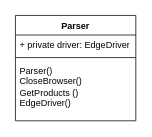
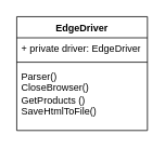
- <mxCell id="2" value="Parser" style="swimlane;fontStyle=1;align=center;verticalAlign=top;childLayout=stackLayout;horizontal=1;startSize=26;horizontalStack=0;resizeParent=1;resizeParentMax=0;resizeLast=0;collapsible=1;marginBottom=0;whiteSpace=wrap;html=1;" vertex="1" parent="1"><mxGeometry x="20" y="20" width="160" height="140" as="geometry" /></mxCell>
+ <mxCell id="2" value="EdgeDriver" style="swimlane;fontStyle=1;align=center;verticalAlign=top;childLayout=stackLayout;horizontal=1;startSize=26;horizontalStack=0;resizeParent=1;resizeParentMax=0;resizeLast=0;collapsible=1;marginBottom=0;whiteSpace=wrap;html=1;" vertex="1" parent="1"><mxGeometry x="20" y="20" width="160" height="140" as="geometry" /></mxCell>
- <mxCell id="5" value="Parser()&lt;div&gt;CloseBrowser()&lt;/div&gt;&lt;div&gt;GetProducts ()&lt;br&gt;&lt;/div&gt;&lt;div&gt;EdgeDriver()&lt;/div&gt;" style="text;strokeColor=none;fillColor=none;align=left;verticalAlign=top;spacingLeft=4;spacingRight=4;overflow=hidden;rotatable=0;points=[[0,0.5],[1,0.5]];portConstraint=eastwest;whiteSpace=wrap;html=1;" vertex="1" parent="2"><mxGeometry y="60" width="160" height="80" as="geometry" /></mxCell>
+ <mxCell id="5" value="Parser()&lt;div&gt;CloseBrowser()&lt;/div&gt;&lt;div&gt;GetProducts ()&lt;br&gt;&lt;/div&gt;&lt;div&gt;SaveHtmlToFile()&lt;/div&gt;" style="text;strokeColor=none;fillColor=none;align=left;verticalAlign=top;spacingLeft=4;spacingRight=4;overflow=hidden;rotatable=0;points=[[0,0.5],[1,0.5]];portConstraint=eastwest;whiteSpace=wrap;html=1;" vertex="1" parent="2"><mxGeometry y="60" width="160" height="80" as="geometry" /></mxCell>
